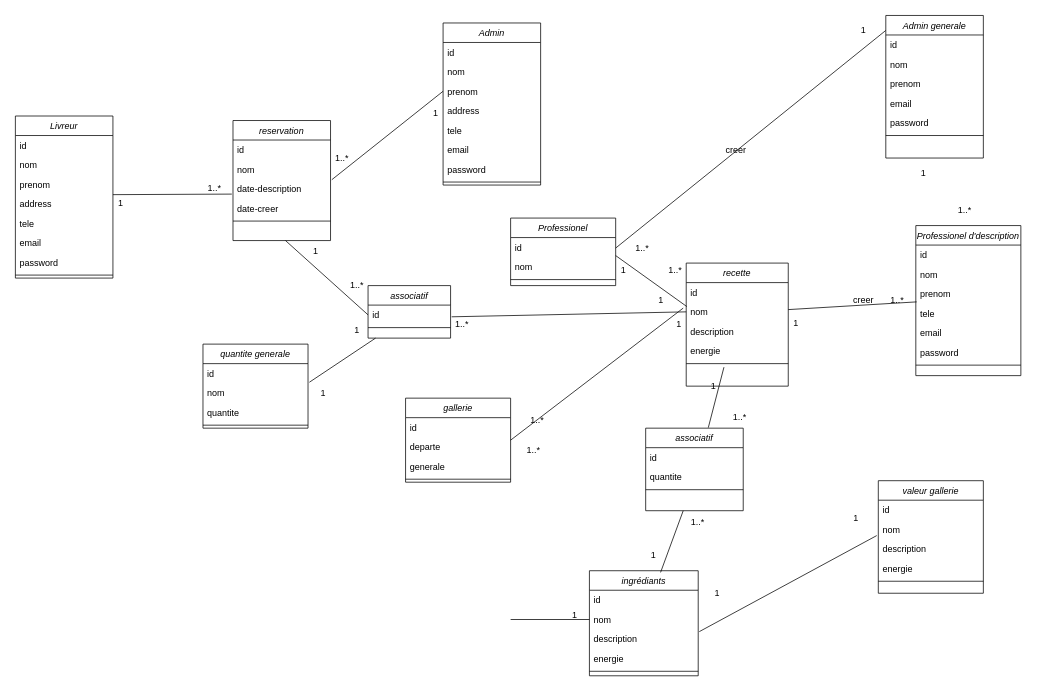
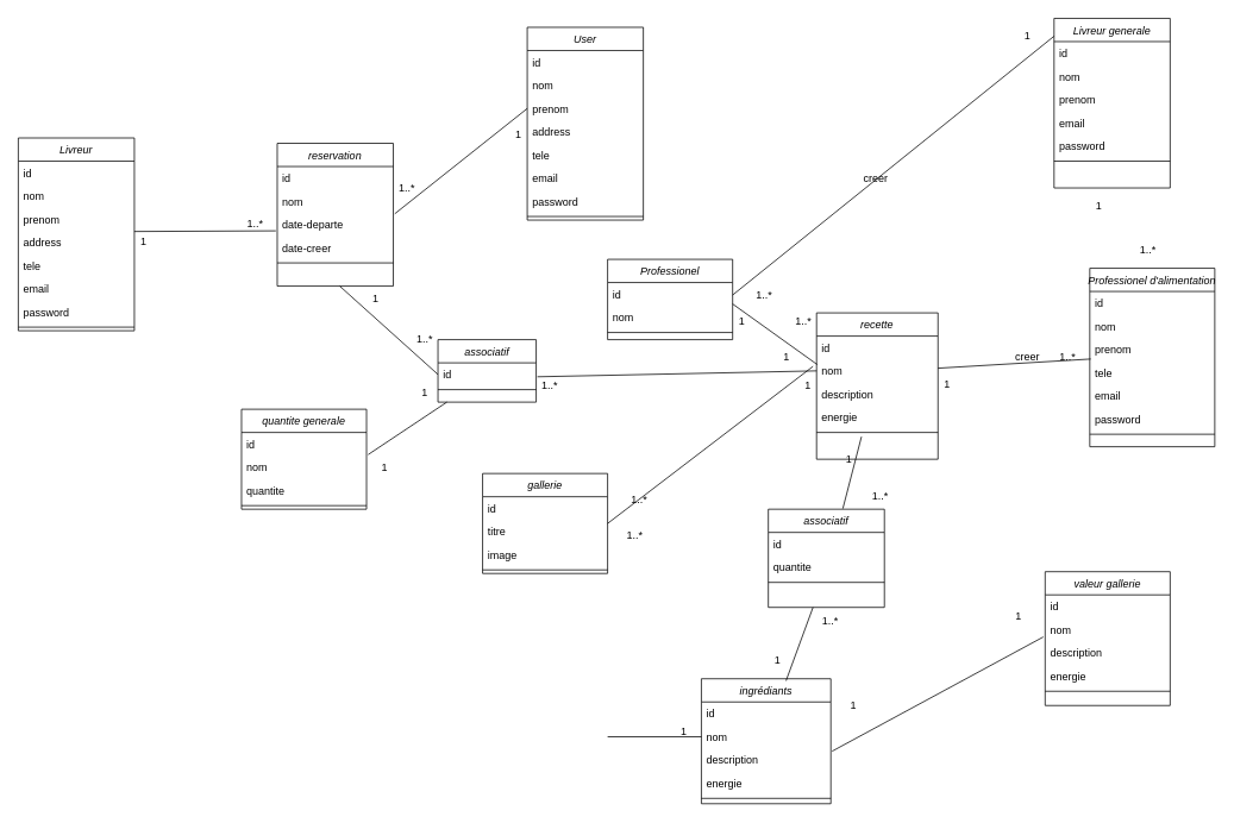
- <mxCell id="2" value="Admin generale" style="swimlane;fontStyle=2;align=center;verticalAlign=top;childLayout=stackLayout;horizontal=1;startSize=26;horizontalStack=0;resizeParent=1;resizeLast=0;collapsible=1;marginBottom=0;rounded=0;shadow=0;strokeWidth=1;" parent="1" vertex="1"><mxGeometry x="1180" y="20" width="130" height="190" as="geometry"><mxRectangle x="230" y="140" width="160" height="26" as="alternateBounds" /></mxGeometry></mxCell>
+ <mxCell id="2" value="Livreur generale" style="swimlane;fontStyle=2;align=center;verticalAlign=top;childLayout=stackLayout;horizontal=1;startSize=26;horizontalStack=0;resizeParent=1;resizeLast=0;collapsible=1;marginBottom=0;rounded=0;shadow=0;strokeWidth=1;" parent="1" vertex="1"><mxGeometry x="1180" y="20" width="130" height="190" as="geometry"><mxRectangle x="230" y="140" width="160" height="26" as="alternateBounds" /></mxGeometry></mxCell>
- <mxCell id="9" value="Admin" style="swimlane;fontStyle=2;align=center;verticalAlign=top;childLayout=stackLayout;horizontal=1;startSize=26;horizontalStack=0;resizeParent=1;resizeLast=0;collapsible=1;marginBottom=0;rounded=0;shadow=0;strokeWidth=1;" parent="1" vertex="1"><mxGeometry x="590" y="30" width="130" height="216" as="geometry"><mxRectangle x="230" y="140" width="160" height="26" as="alternateBounds" /></mxGeometry></mxCell>
+ <mxCell id="9" value="User" style="swimlane;fontStyle=2;align=center;verticalAlign=top;childLayout=stackLayout;horizontal=1;startSize=26;horizontalStack=0;resizeParent=1;resizeLast=0;collapsible=1;marginBottom=0;rounded=0;shadow=0;strokeWidth=1;" parent="1" vertex="1"><mxGeometry x="590" y="30" width="130" height="216" as="geometry"><mxRectangle x="230" y="140" width="160" height="26" as="alternateBounds" /></mxGeometry></mxCell>
- <mxCell id="84" value="date-description" style="text;align=left;verticalAlign=top;spacingLeft=4;spacingRight=4;overflow=hidden;rotatable=0;points=[[0,0.5],[1,0.5]];portConstraint=eastwest;rounded=0;shadow=0;html=0;" parent="81" vertex="1"><mxGeometry y="78" width="130" height="26" as="geometry" /></mxCell>
+ <mxCell id="84" value="date-departe" style="text;align=left;verticalAlign=top;spacingLeft=4;spacingRight=4;overflow=hidden;rotatable=0;points=[[0,0.5],[1,0.5]];portConstraint=eastwest;rounded=0;shadow=0;html=0;" parent="81" vertex="1"><mxGeometry y="78" width="130" height="26" as="geometry" /></mxCell>
- <mxCell id="34" value="Professionel d'description" style="swimlane;fontStyle=2;align=center;verticalAlign=top;childLayout=stackLayout;horizontal=1;startSize=26;horizontalStack=0;resizeParent=1;resizeLast=0;collapsible=1;marginBottom=0;rounded=0;shadow=0;strokeWidth=1;" parent="1" vertex="1"><mxGeometry x="1220" y="300" width="140" height="200" as="geometry"><mxRectangle x="230" y="140" width="160" height="26" as="alternateBounds" /></mxGeometry></mxCell>
+ <mxCell id="34" value="Professionel d'alimentation" style="swimlane;fontStyle=2;align=center;verticalAlign=top;childLayout=stackLayout;horizontal=1;startSize=26;horizontalStack=0;resizeParent=1;resizeLast=0;collapsible=1;marginBottom=0;rounded=0;shadow=0;strokeWidth=1;" parent="1" vertex="1"><mxGeometry x="1220" y="300" width="140" height="200" as="geometry"><mxRectangle x="230" y="140" width="160" height="26" as="alternateBounds" /></mxGeometry></mxCell>
- <mxCell id="54" value="departe" style="text;align=left;verticalAlign=top;spacingLeft=4;spacingRight=4;overflow=hidden;rotatable=0;points=[[0,0.5],[1,0.5]];portConstraint=eastwest;rounded=0;shadow=0;html=0;" parent="52" vertex="1"><mxGeometry y="52" width="140" height="26" as="geometry" /></mxCell>
+ <mxCell id="54" value="titre" style="text;align=left;verticalAlign=top;spacingLeft=4;spacingRight=4;overflow=hidden;rotatable=0;points=[[0,0.5],[1,0.5]];portConstraint=eastwest;rounded=0;shadow=0;html=0;" parent="52" vertex="1"><mxGeometry y="52" width="140" height="26" as="geometry" /></mxCell>
- <mxCell id="55" value="generale" style="text;align=left;verticalAlign=top;spacingLeft=4;spacingRight=4;overflow=hidden;rotatable=0;points=[[0,0.5],[1,0.5]];portConstraint=eastwest;rounded=0;shadow=0;html=0;" parent="52" vertex="1"><mxGeometry y="78" width="140" height="26" as="geometry" /></mxCell>
+ <mxCell id="55" value="image" style="text;align=left;verticalAlign=top;spacingLeft=4;spacingRight=4;overflow=hidden;rotatable=0;points=[[0,0.5],[1,0.5]];portConstraint=eastwest;rounded=0;shadow=0;html=0;" parent="52" vertex="1"><mxGeometry y="78" width="140" height="26" as="geometry" /></mxCell>
